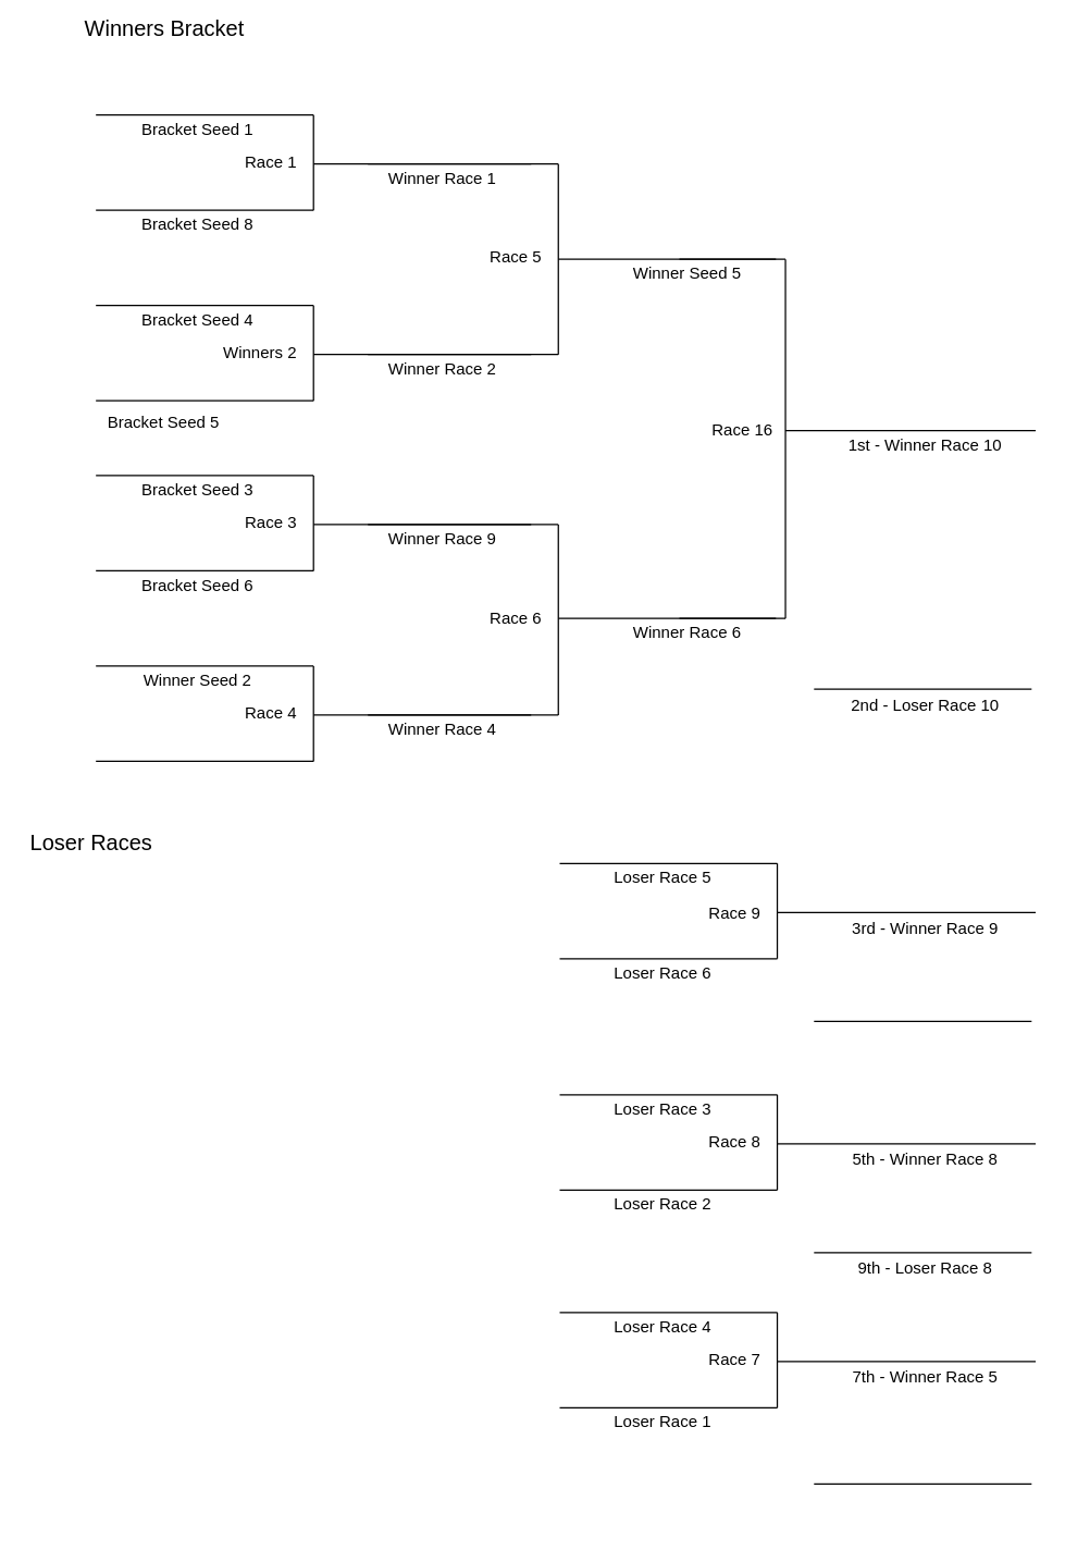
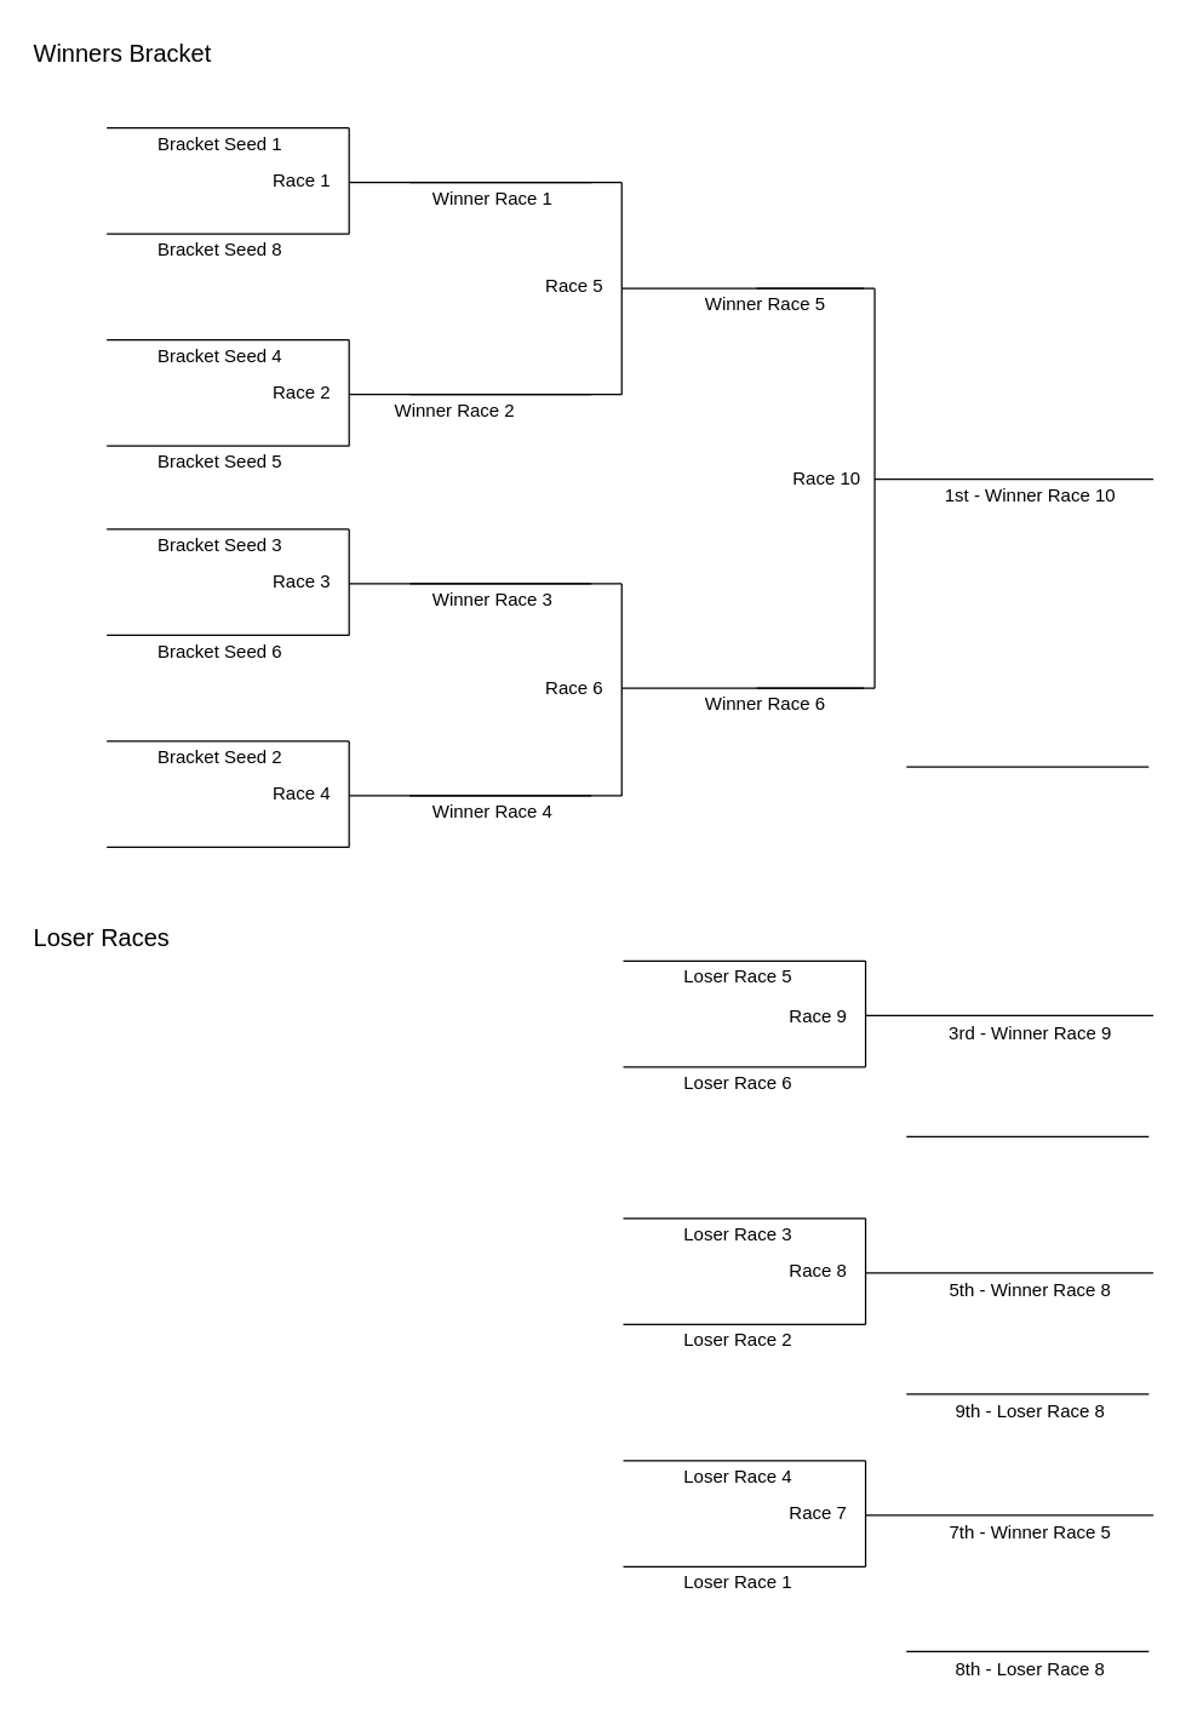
- <mxCell id="2" value="&lt;font style=&quot;font-size: 16px;&quot;&gt;Winners Bracket&lt;/font&gt;" style="text;html=1;align=left;verticalAlign=middle;whiteSpace=wrap;rounded=0;" parent="1" vertex="1"><mxGeometry x="60" y="5" width="120" height="30" as="geometry" /></mxCell>
+ <mxCell id="2" value="&lt;font style=&quot;font-size: 16px;&quot;&gt;Winners Bracket&lt;/font&gt;" style="text;html=1;align=left;verticalAlign=middle;whiteSpace=wrap;rounded=0;" parent="1" vertex="1"><mxGeometry x="20" width="120" height="30" as="geometry" y="20" /></mxCell>
- <mxCell id="25" value="Winner Seed 5" style="text;html=1;align=center;verticalAlign=middle;whiteSpace=wrap;rounded=0;" parent="1" vertex="1"><mxGeometry x="460" y="186" width="90" height="30" as="geometry" /></mxCell>
+ <mxCell id="25" value="Winner Race 5" style="text;html=1;align=center;verticalAlign=middle;whiteSpace=wrap;rounded=0;" parent="1" vertex="1"><mxGeometry x="460" y="186" width="90" height="30" as="geometry" /></mxCell>
- <mxCell id="38" value="Winners 2" style="text;html=1;align=right;verticalAlign=middle;whiteSpace=wrap;rounded=0;" parent="34" vertex="1"><mxGeometry x="60" y="90" width="90" height="30" as="geometry" /></mxCell>
+ <mxCell id="38" value="Race 2" style="text;html=1;align=right;verticalAlign=middle;whiteSpace=wrap;rounded=0;" parent="34" vertex="1"><mxGeometry x="60" y="90" width="90" height="30" as="geometry" /></mxCell>
- <mxCell id="29" value="Winner Race 2" style="text;html=1;align=center;verticalAlign=middle;whiteSpace=wrap;rounded=0;" parent="1" vertex="1"><mxGeometry x="280" y="256" width="90" height="30" as="geometry" /></mxCell>
+ <mxCell id="29" value="Winner Race 2" style="text;html=1;align=center;verticalAlign=middle;whiteSpace=wrap;rounded=0;" parent="1" vertex="1"><mxGeometry x="255" y="256" width="90" height="30" as="geometry" /></mxCell>
- <mxCell id="50" value="Bracket Seed 5" style="text;html=1;align=center;verticalAlign=middle;whiteSpace=wrap;rounded=0;" parent="1" vertex="1"><mxGeometry x="75" y="295" width="90" height="30" as="geometry" /></mxCell>
+ <mxCell id="50" value="Bracket Seed 5" style="text;html=1;align=center;verticalAlign=middle;whiteSpace=wrap;rounded=0;" parent="1" vertex="1"><mxGeometry x="100" y="290" width="90" height="30" as="geometry" /></mxCell>
- <mxCell id="19" value="Race 16" style="text;html=1;align=right;verticalAlign=middle;whiteSpace=wrap;rounded=0;" parent="1" vertex="1"><mxGeometry x="480" y="301" width="90" height="30" as="geometry" /></mxCell>
+ <mxCell id="19" value="Race 10" style="text;html=1;align=right;verticalAlign=middle;whiteSpace=wrap;rounded=0;" parent="1" vertex="1"><mxGeometry x="480" y="301" width="90" height="30" as="geometry" /></mxCell>
- <mxCell id="75" value="Winner Race 9" style="text;html=1;align=center;verticalAlign=middle;whiteSpace=wrap;rounded=0;" vertex="1" parent="1"><mxGeometry x="280" y="381" width="90" height="30" as="geometry" /></mxCell>
+ <mxCell id="75" value="Winner Race 3" style="text;html=1;align=center;verticalAlign=middle;whiteSpace=wrap;rounded=0;" vertex="1" parent="1"><mxGeometry x="280" y="381" width="90" height="30" as="geometry" /></mxCell>
- <mxCell id="83" value="Winner Seed 2" style="text;html=1;align=center;verticalAlign=middle;whiteSpace=wrap;rounded=0;" vertex="1" parent="1"><mxGeometry x="100" y="485" width="90" height="30" as="geometry" /></mxCell>
+ <mxCell id="83" value="Bracket Seed 2" style="text;html=1;align=center;verticalAlign=middle;whiteSpace=wrap;rounded=0;" vertex="1" parent="1"><mxGeometry x="100" y="485" width="90" height="30" as="geometry" /></mxCell>
- <mxCell id="24" value="2nd - Loser Race 10" style="text;html=1;align=center;verticalAlign=middle;whiteSpace=wrap;rounded=0;" parent="1" vertex="1"><mxGeometry x="622" y="503" width="116" height="30" as="geometry" /></mxCell>
+ <mxCell id="68" value="8th - Loser Race 8" style="text;html=1;align=center;verticalAlign=middle;whiteSpace=wrap;rounded=0;" vertex="1" parent="1"><mxGeometry x="627" y="1087" width="106" height="30" as="geometry" /></mxCell>
